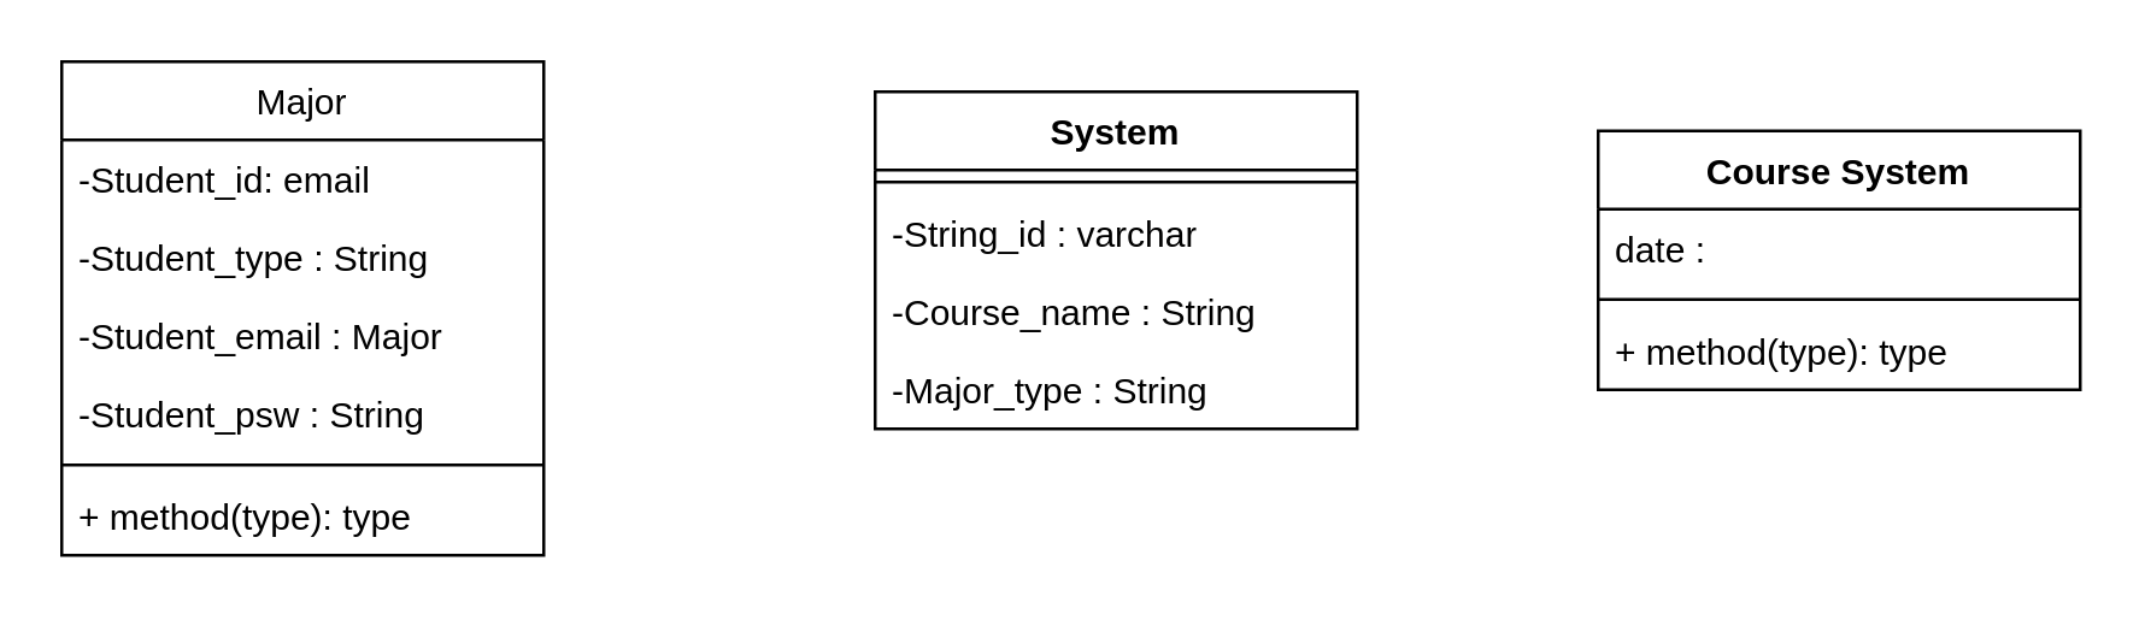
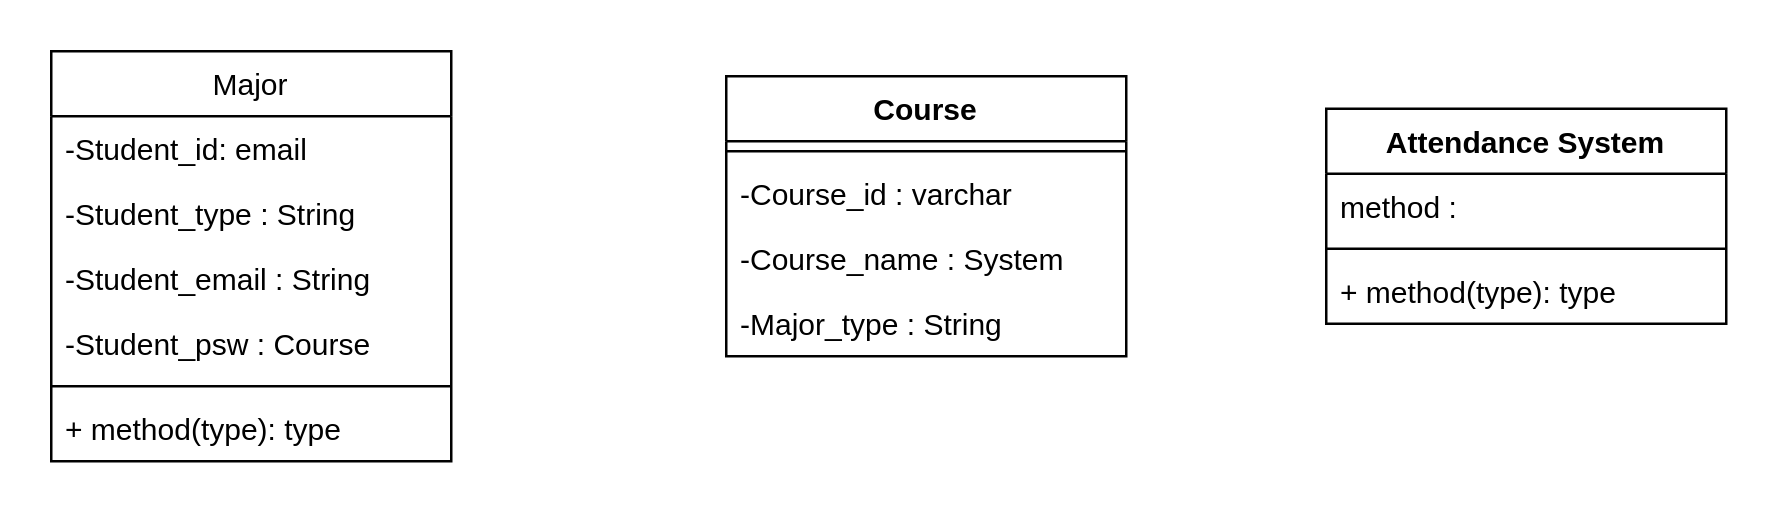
- <mxCell id="9" value="System" style="swimlane;fontStyle=1;align=center;verticalAlign=top;childLayout=stackLayout;horizontal=1;startSize=26;horizontalStack=0;resizeParent=1;resizeParentMax=0;resizeLast=0;collapsible=1;marginBottom=0;whiteSpace=wrap;html=1;" parent="1" vertex="1"><mxGeometry x="290" y="30" width="160" height="112" as="geometry" /></mxCell>
+ <mxCell id="9" value="Course" style="swimlane;fontStyle=1;align=center;verticalAlign=top;childLayout=stackLayout;horizontal=1;startSize=26;horizontalStack=0;resizeParent=1;resizeParentMax=0;resizeLast=0;collapsible=1;marginBottom=0;whiteSpace=wrap;html=1;" parent="1" vertex="1"><mxGeometry x="290" y="30" width="160" height="112" as="geometry" /></mxCell>
- <mxCell id="14" value="Course System" style="swimlane;fontStyle=1;align=center;verticalAlign=top;childLayout=stackLayout;horizontal=1;startSize=26;horizontalStack=0;resizeParent=1;resizeParentMax=0;resizeLast=0;collapsible=1;marginBottom=0;whiteSpace=wrap;html=1;" vertex="1" parent="1"><mxGeometry x="530" y="43" width="160" height="86" as="geometry" /></mxCell>
+ <mxCell id="14" value="Attendance System" style="swimlane;fontStyle=1;align=center;verticalAlign=top;childLayout=stackLayout;horizontal=1;startSize=26;horizontalStack=0;resizeParent=1;resizeParentMax=0;resizeLast=0;collapsible=1;marginBottom=0;whiteSpace=wrap;html=1;" vertex="1" parent="1"><mxGeometry x="530" y="43" width="160" height="86" as="geometry" /></mxCell>
- <mxCell id="11" value="-String_id : varchar" style="text;strokeColor=none;fillColor=none;align=left;verticalAlign=top;spacingLeft=4;spacingRight=4;overflow=hidden;rotatable=0;points=[[0,0.5],[1,0.5]];portConstraint=eastwest;whiteSpace=wrap;html=1;" parent="9" vertex="1"><mxGeometry y="34" width="160" height="26" as="geometry" /></mxCell>
+ <mxCell id="11" value="-Course_id : varchar" style="text;strokeColor=none;fillColor=none;align=left;verticalAlign=top;spacingLeft=4;spacingRight=4;overflow=hidden;rotatable=0;points=[[0,0.5],[1,0.5]];portConstraint=eastwest;whiteSpace=wrap;html=1;" parent="9" vertex="1"><mxGeometry y="34" width="160" height="26" as="geometry" /></mxCell>
- <mxCell id="15" value="date :&amp;nbsp;" style="text;strokeColor=none;fillColor=none;align=left;verticalAlign=top;spacingLeft=4;spacingRight=4;overflow=hidden;rotatable=0;points=[[0,0.5],[1,0.5]];portConstraint=eastwest;whiteSpace=wrap;html=1;" vertex="1" parent="14"><mxGeometry y="26" width="160" height="26" as="geometry" /></mxCell>
+ <mxCell id="15" value="method :&amp;nbsp;" style="text;strokeColor=none;fillColor=none;align=left;verticalAlign=top;spacingLeft=4;spacingRight=4;overflow=hidden;rotatable=0;points=[[0,0.5],[1,0.5]];portConstraint=eastwest;whiteSpace=wrap;html=1;" vertex="1" parent="14"><mxGeometry y="26" width="160" height="26" as="geometry" /></mxCell>
- <mxCell id="12" value="-Course_name : String" style="text;strokeColor=none;fillColor=none;align=left;verticalAlign=top;spacingLeft=4;spacingRight=4;overflow=hidden;rotatable=0;points=[[0,0.5],[1,0.5]];portConstraint=eastwest;whiteSpace=wrap;html=1;" parent="9" vertex="1"><mxGeometry y="60" width="160" height="26" as="geometry" /></mxCell>
+ <mxCell id="12" value="-Course_name : System" style="text;strokeColor=none;fillColor=none;align=left;verticalAlign=top;spacingLeft=4;spacingRight=4;overflow=hidden;rotatable=0;points=[[0,0.5],[1,0.5]];portConstraint=eastwest;whiteSpace=wrap;html=1;" parent="9" vertex="1"><mxGeometry y="60" width="160" height="26" as="geometry" /></mxCell>
- <mxCell id="5" value="-Student_email : Major" style="text;strokeColor=none;fillColor=none;align=left;verticalAlign=top;spacingLeft=4;spacingRight=4;overflow=hidden;rotatable=0;points=[[0,0.5],[1,0.5]];portConstraint=eastwest;whiteSpace=wrap;html=1;" parent="2" vertex="1"><mxGeometry y="78" width="160" height="26" as="geometry" /></mxCell>
+ <mxCell id="5" value="-Student_email : String" style="text;strokeColor=none;fillColor=none;align=left;verticalAlign=top;spacingLeft=4;spacingRight=4;overflow=hidden;rotatable=0;points=[[0,0.5],[1,0.5]];portConstraint=eastwest;whiteSpace=wrap;html=1;" parent="2" vertex="1"><mxGeometry y="78" width="160" height="26" as="geometry" /></mxCell>
- <mxCell id="6" value="-Student_psw : String&lt;div&gt;&lt;br&gt;&lt;/div&gt;" style="text;strokeColor=none;fillColor=none;align=left;verticalAlign=top;spacingLeft=4;spacingRight=4;overflow=hidden;rotatable=0;points=[[0,0.5],[1,0.5]];portConstraint=eastwest;whiteSpace=wrap;html=1;" parent="2" vertex="1"><mxGeometry y="104" width="160" height="26" as="geometry" /></mxCell>
+ <mxCell id="6" value="-Student_psw : Course&lt;div&gt;&lt;br&gt;&lt;/div&gt;" style="text;strokeColor=none;fillColor=none;align=left;verticalAlign=top;spacingLeft=4;spacingRight=4;overflow=hidden;rotatable=0;points=[[0,0.5],[1,0.5]];portConstraint=eastwest;whiteSpace=wrap;html=1;" parent="2" vertex="1"><mxGeometry y="104" width="160" height="26" as="geometry" /></mxCell>
